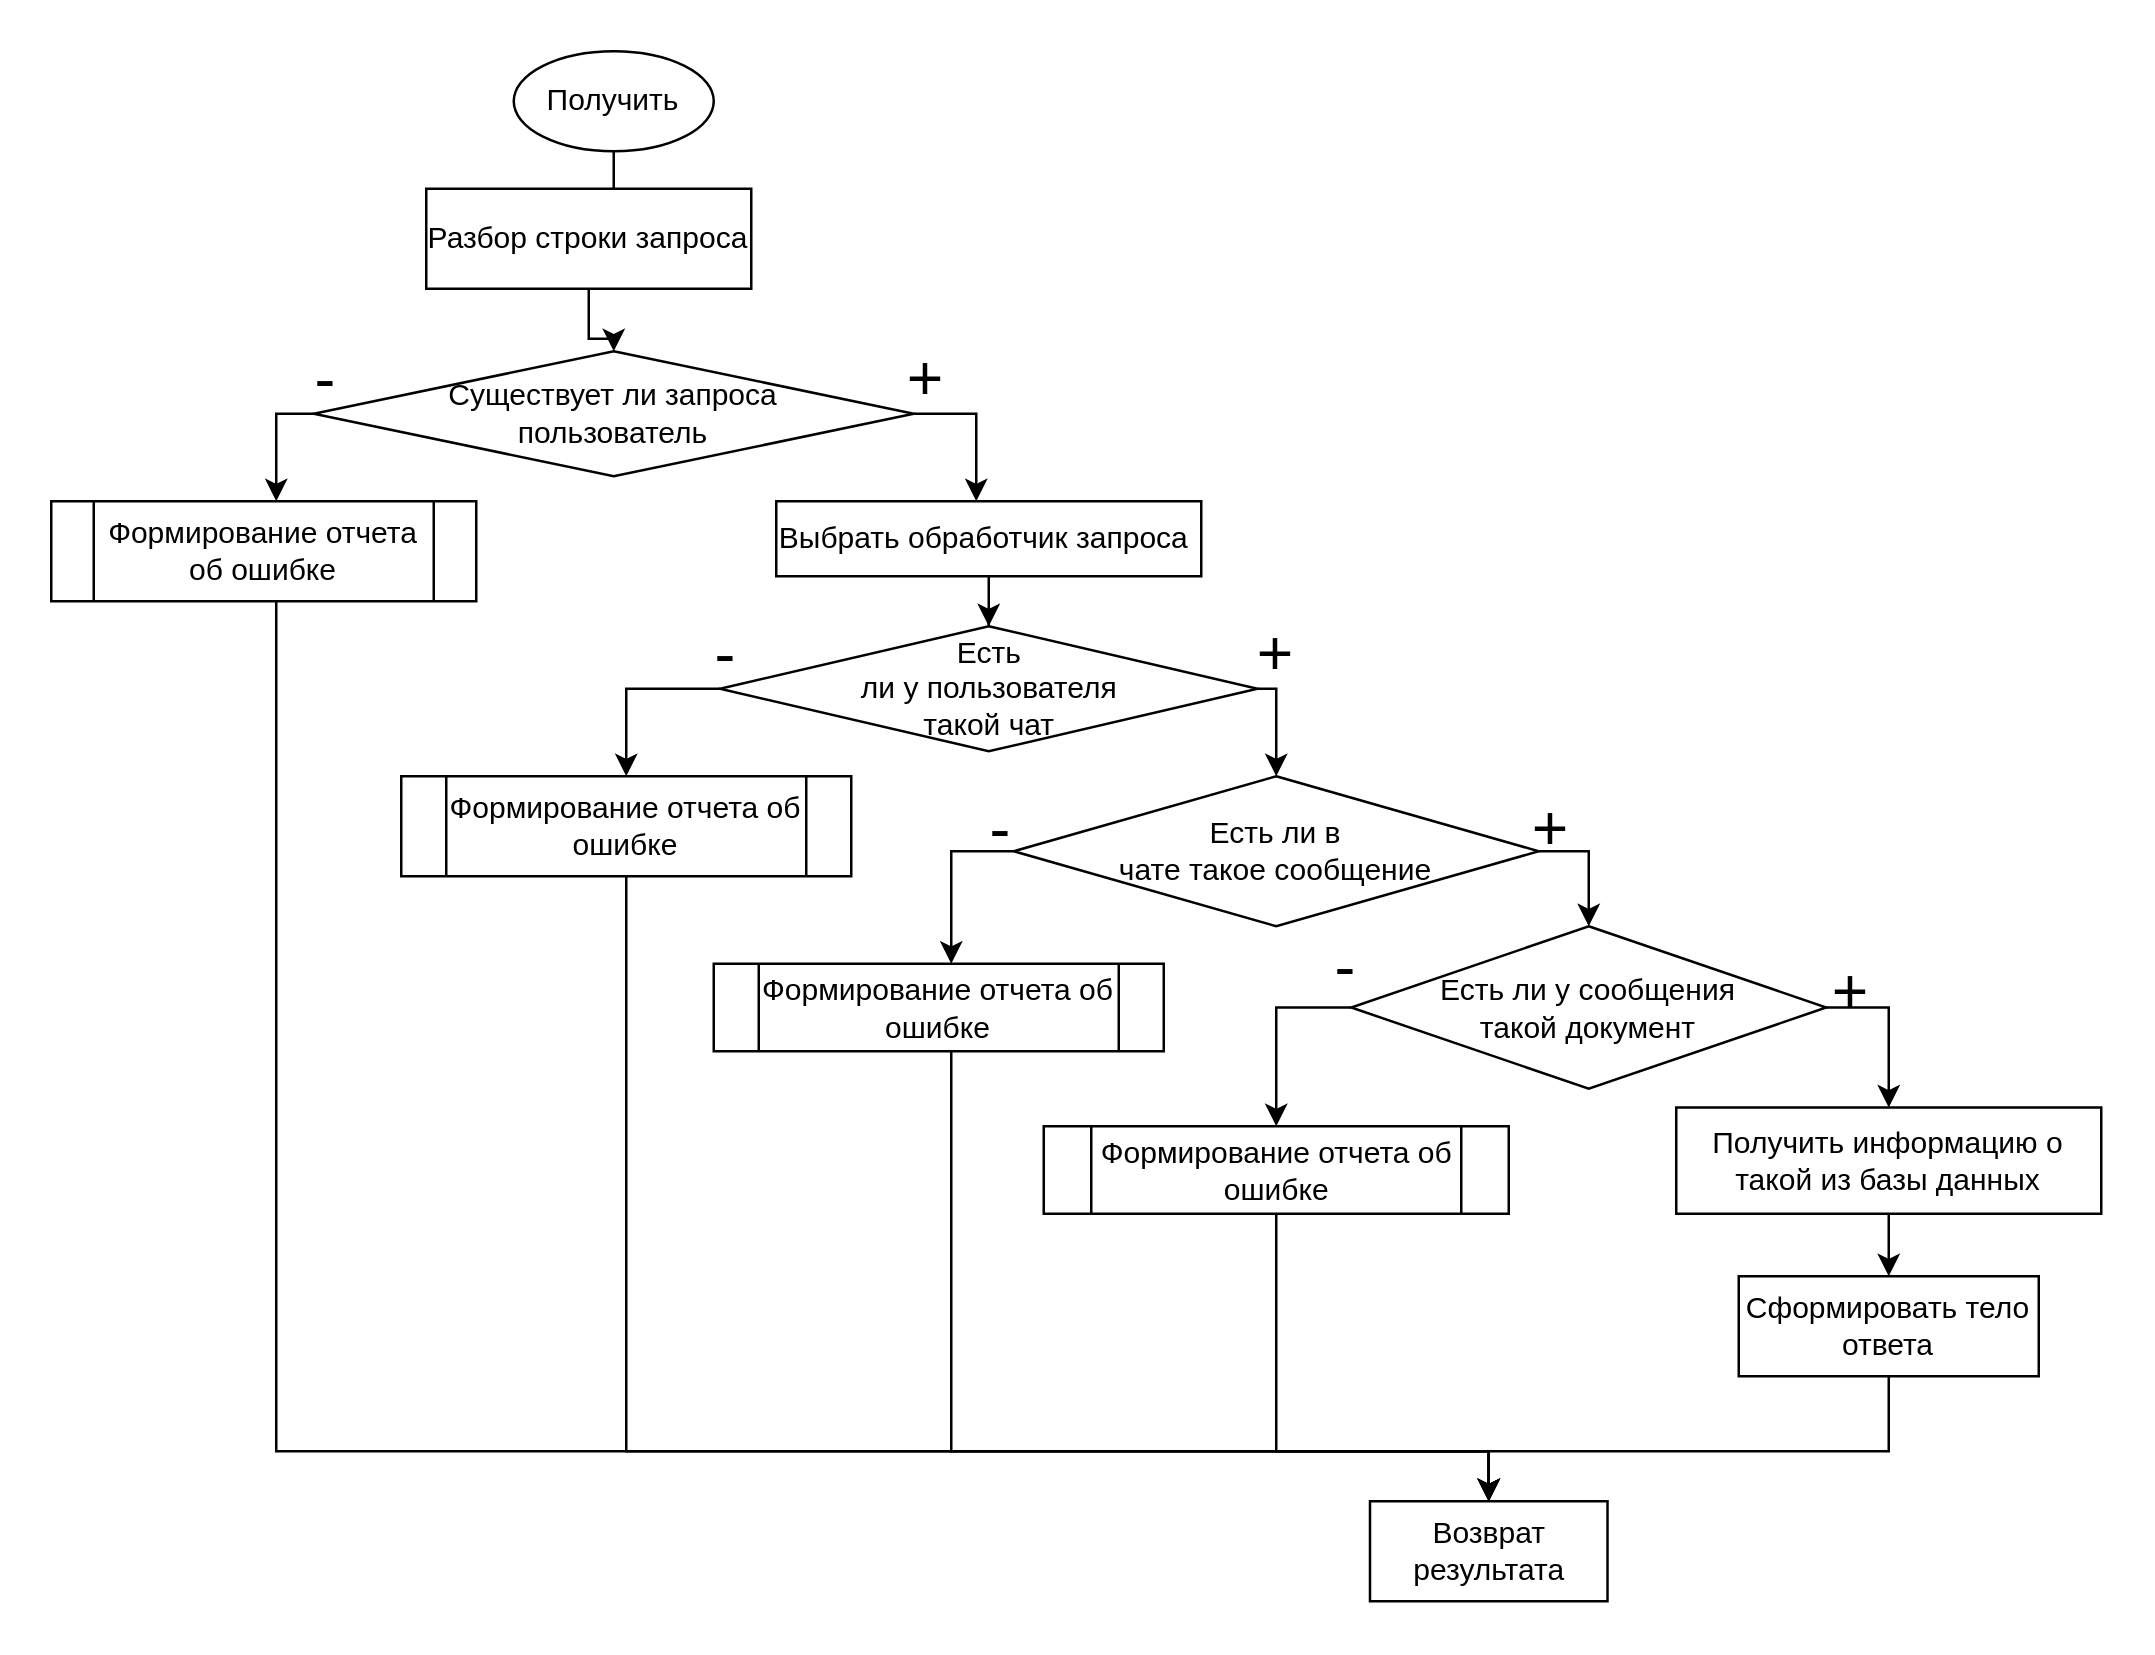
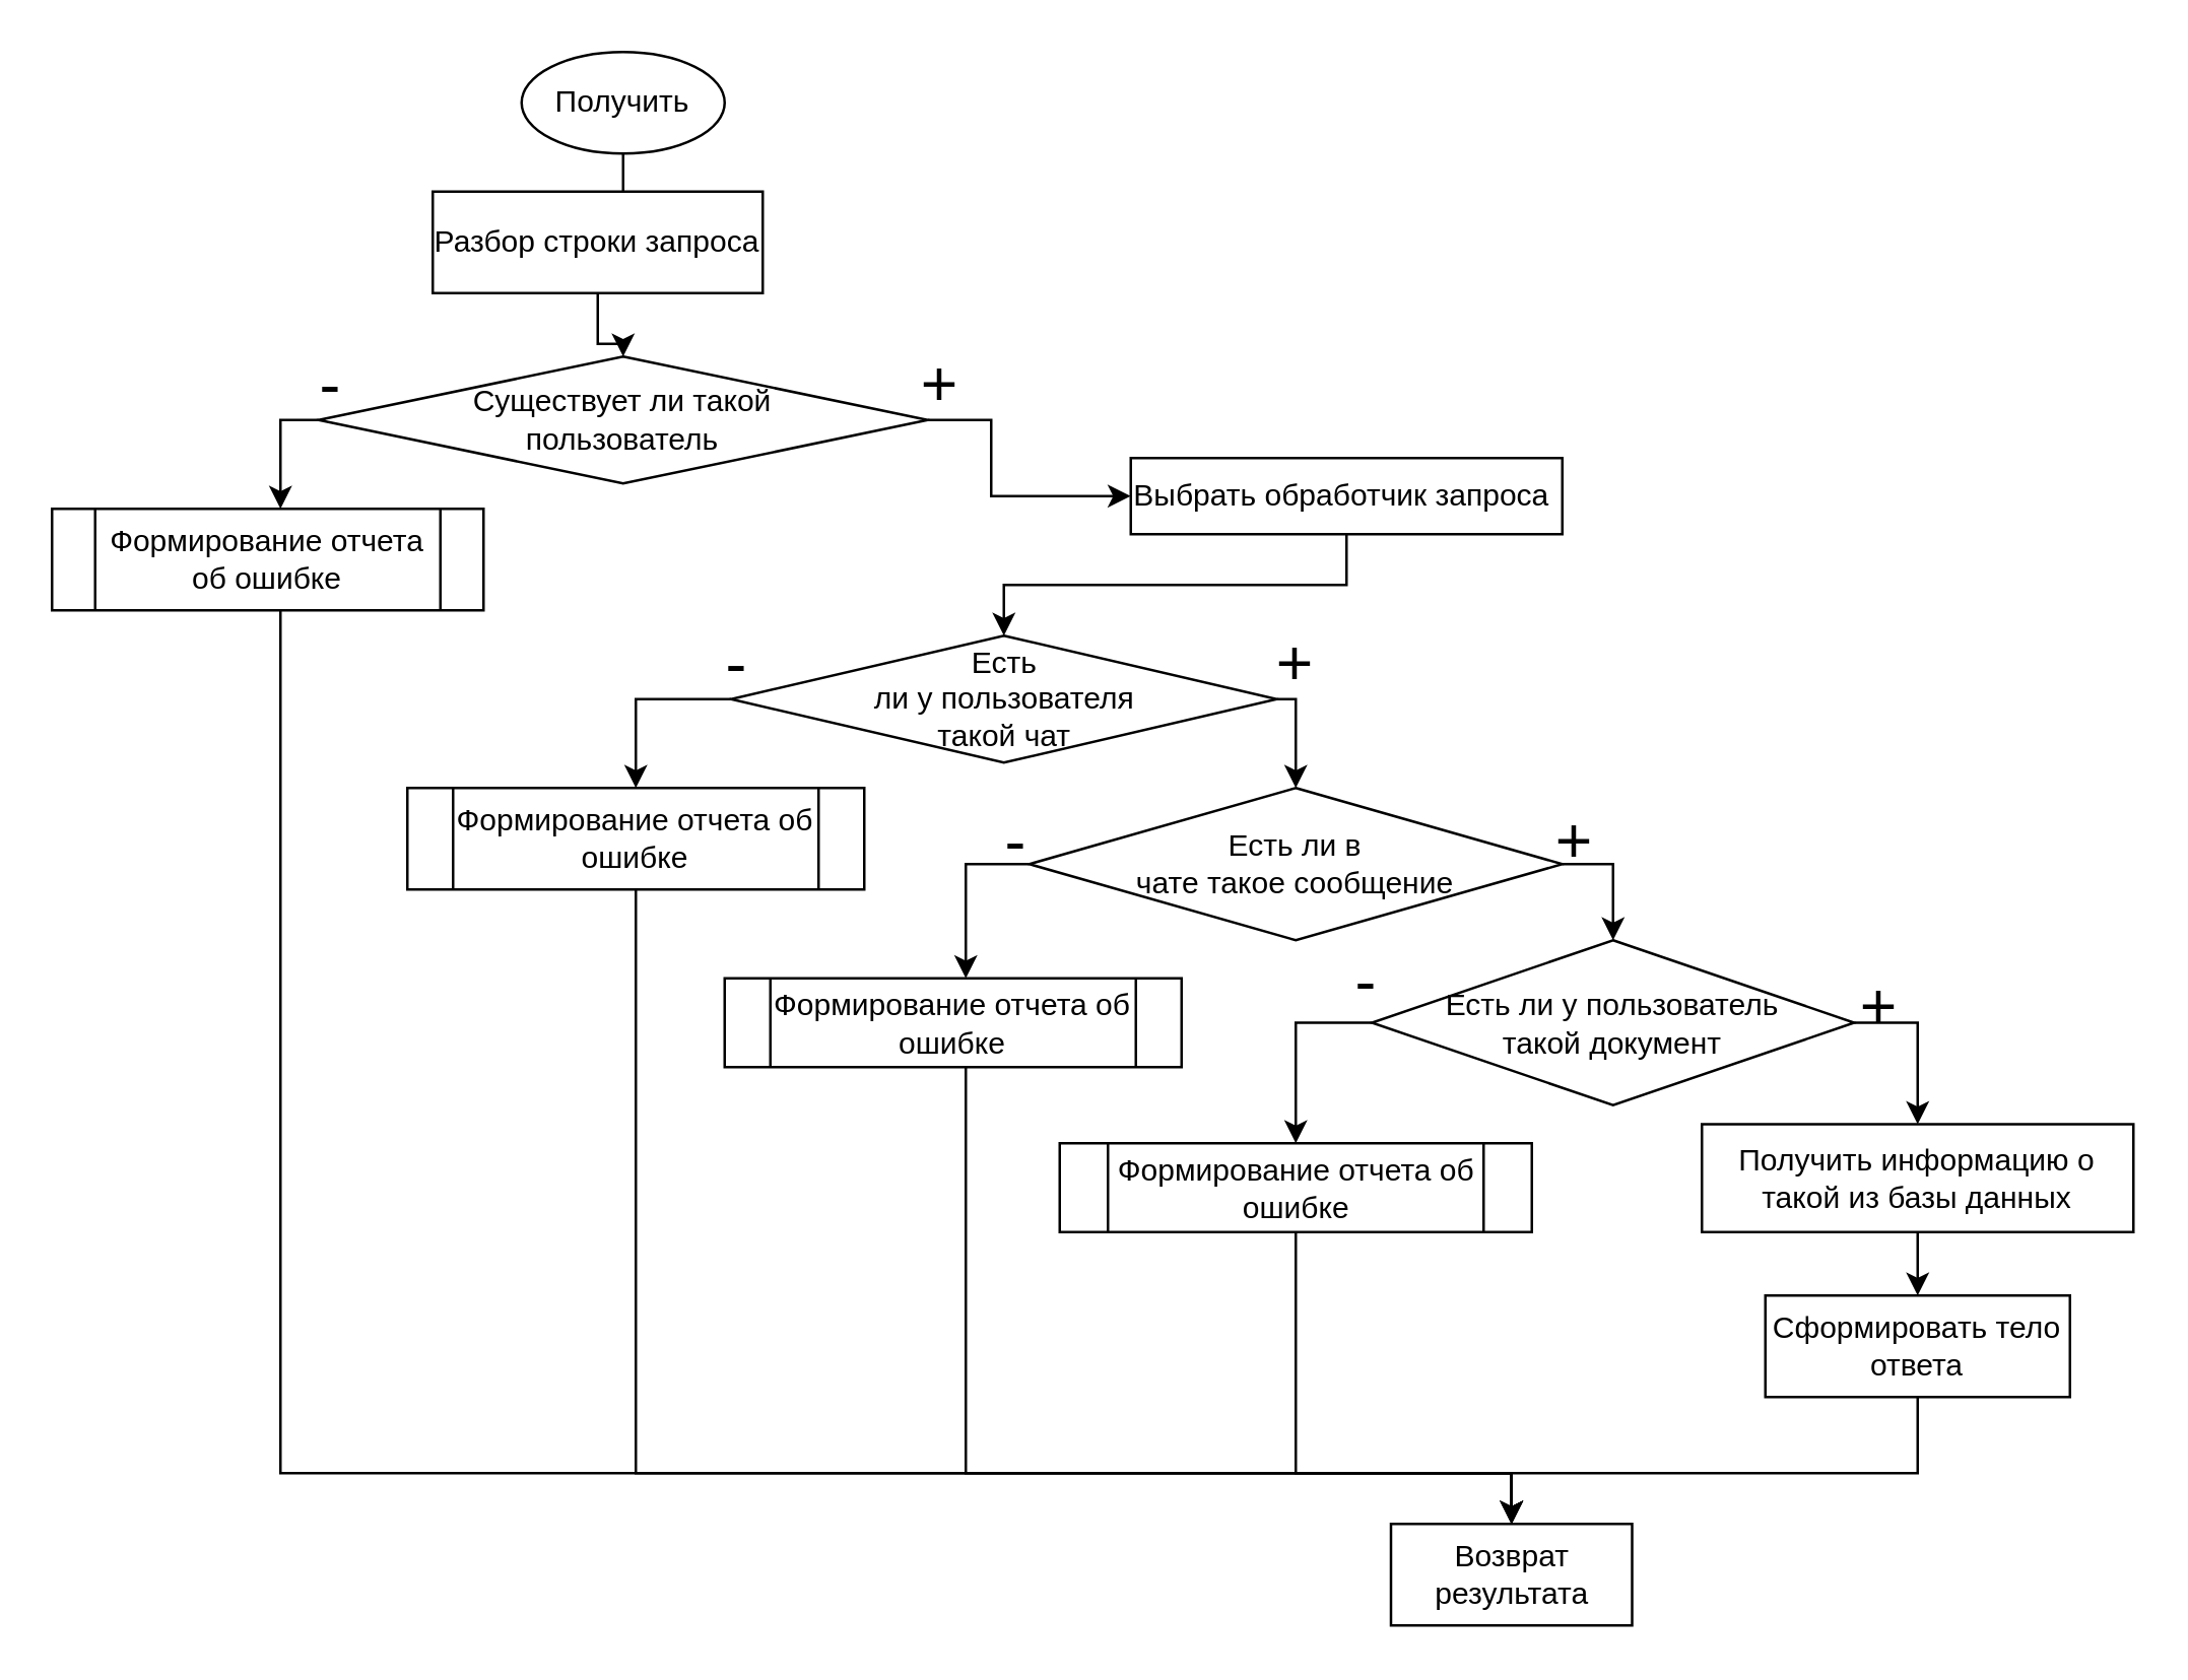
- <mxCell id="6" value="Существует ли запроса &lt;br&gt;пользователь" style="rhombus;whiteSpace=wrap;html=1;" parent="1" vertex="1"><mxGeometry x="125" y="140" width="240" height="50" as="geometry" /></mxCell>
+ <mxCell id="6" value="Существует ли такой &lt;br&gt;пользователь" style="rhombus;whiteSpace=wrap;html=1;" parent="1" vertex="1"><mxGeometry x="125" y="140" width="240" height="50" as="geometry" /></mxCell>
- <mxCell id="10" value="Выбрать обработчик запроса&amp;nbsp;" style="rounded=0;whiteSpace=wrap;html=1;" parent="1" vertex="1"><mxGeometry x="310" y="200" width="170" height="30" as="geometry" /></mxCell>
+ <mxCell id="10" value="Выбрать обработчик запроса&amp;nbsp;" style="rounded=0;whiteSpace=wrap;html=1;" parent="1" vertex="1"><mxGeometry x="445" y="180" width="170" height="30" as="geometry" /></mxCell>
- <mxCell id="24" value="Есть ли у сообщения &lt;br&gt;такой документ" style="rhombus;whiteSpace=wrap;html=1;" parent="1" vertex="1"><mxGeometry x="540" y="370" width="190" height="65" as="geometry" /></mxCell>
+ <mxCell id="24" value="Есть ли у пользователь &lt;br&gt;такой документ" style="rhombus;whiteSpace=wrap;html=1;" parent="1" vertex="1"><mxGeometry x="540" y="370" width="190" height="65" as="geometry" /></mxCell>
